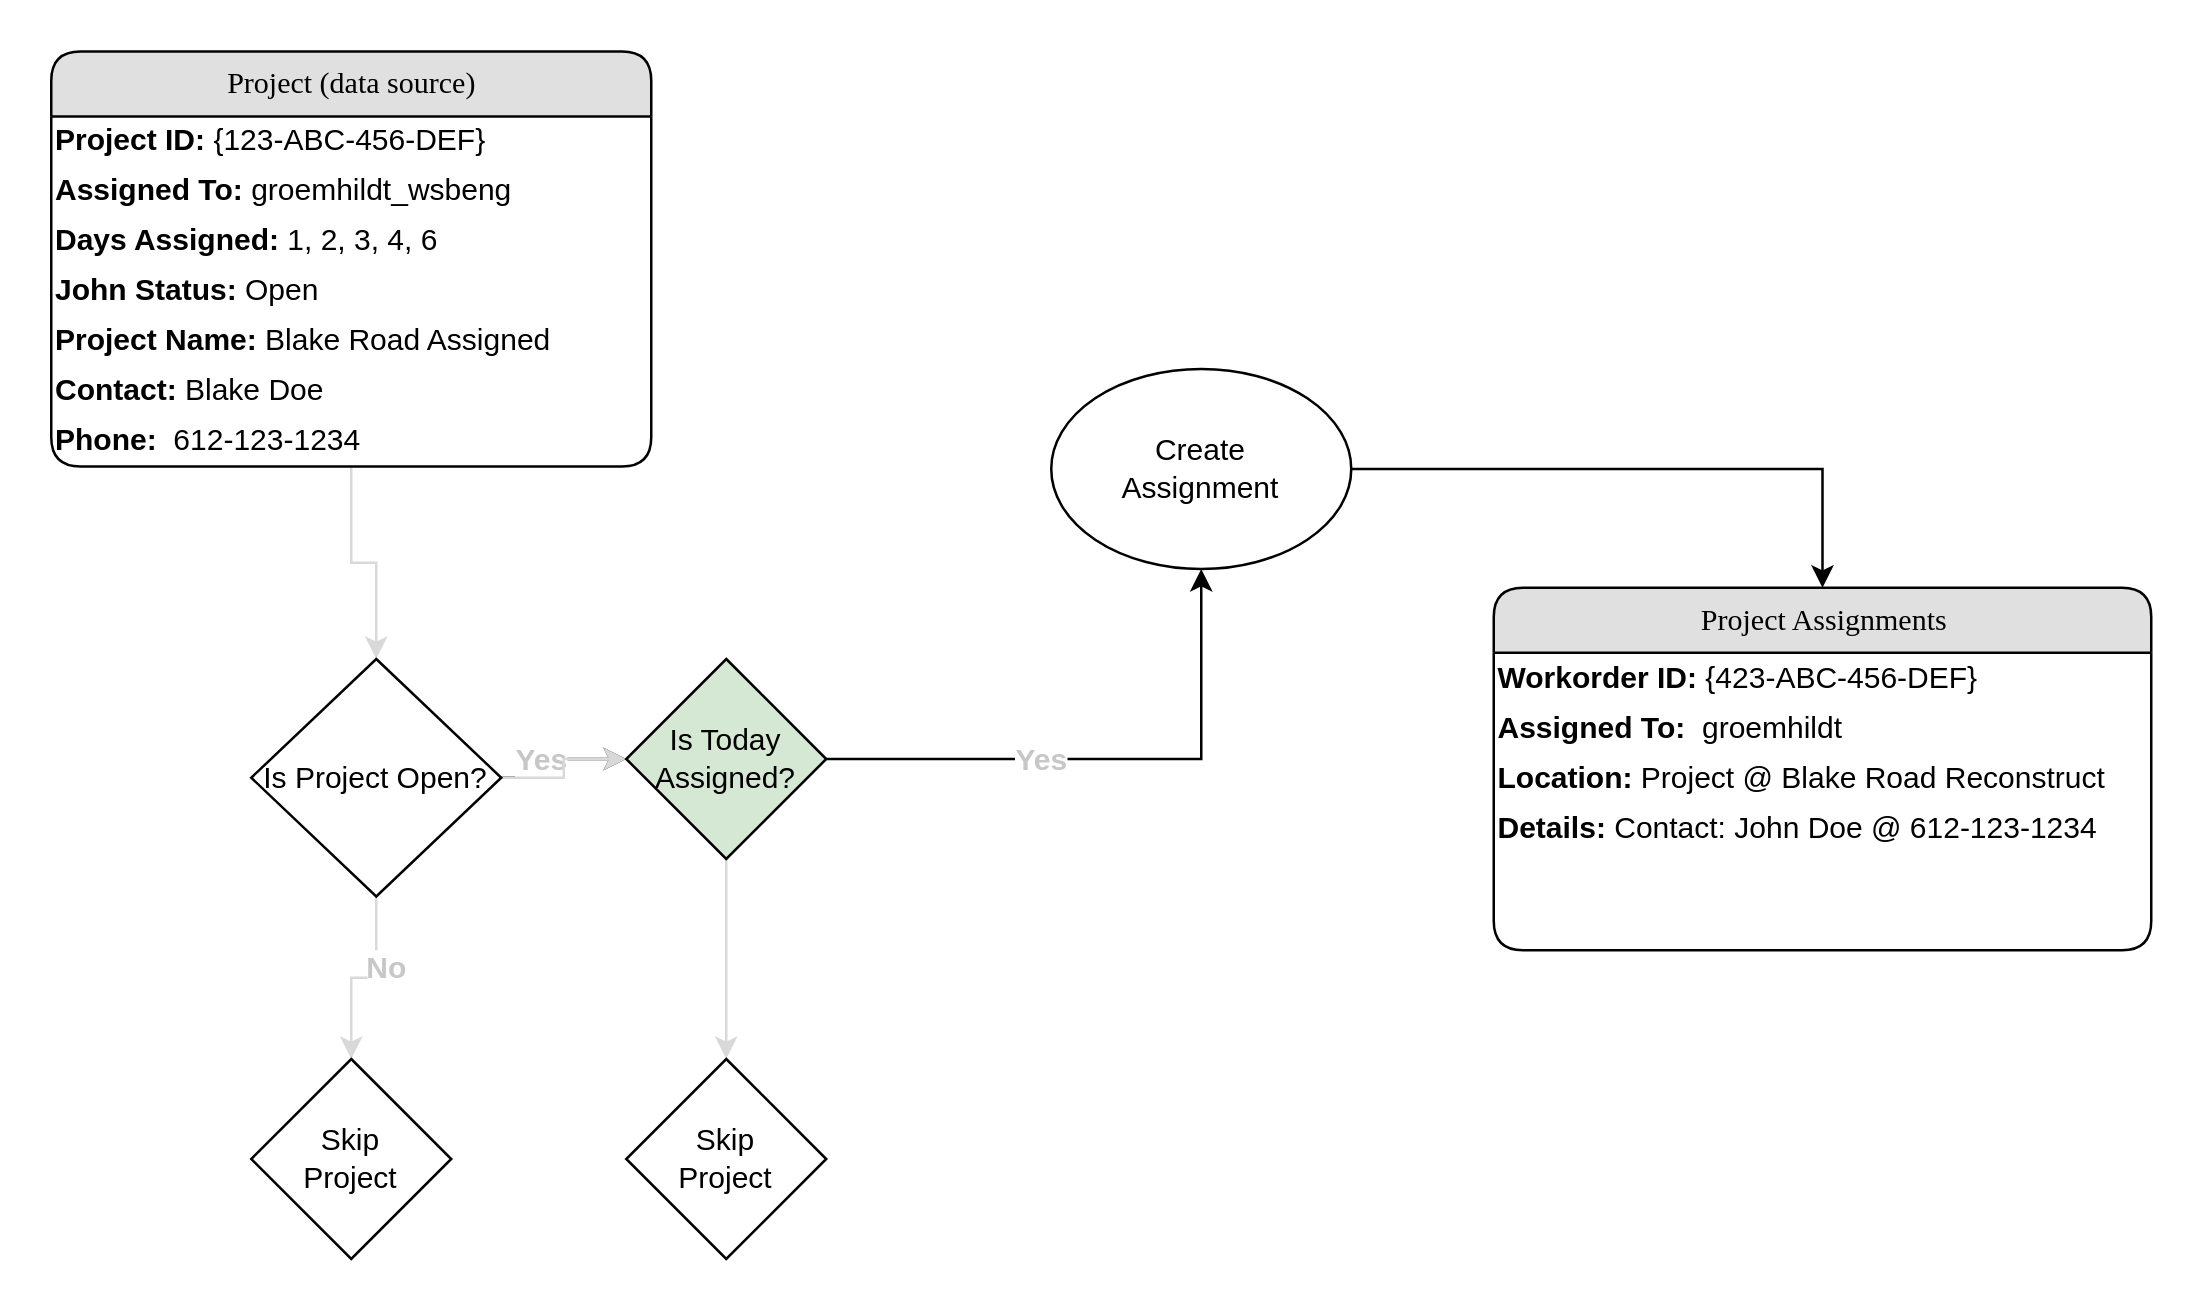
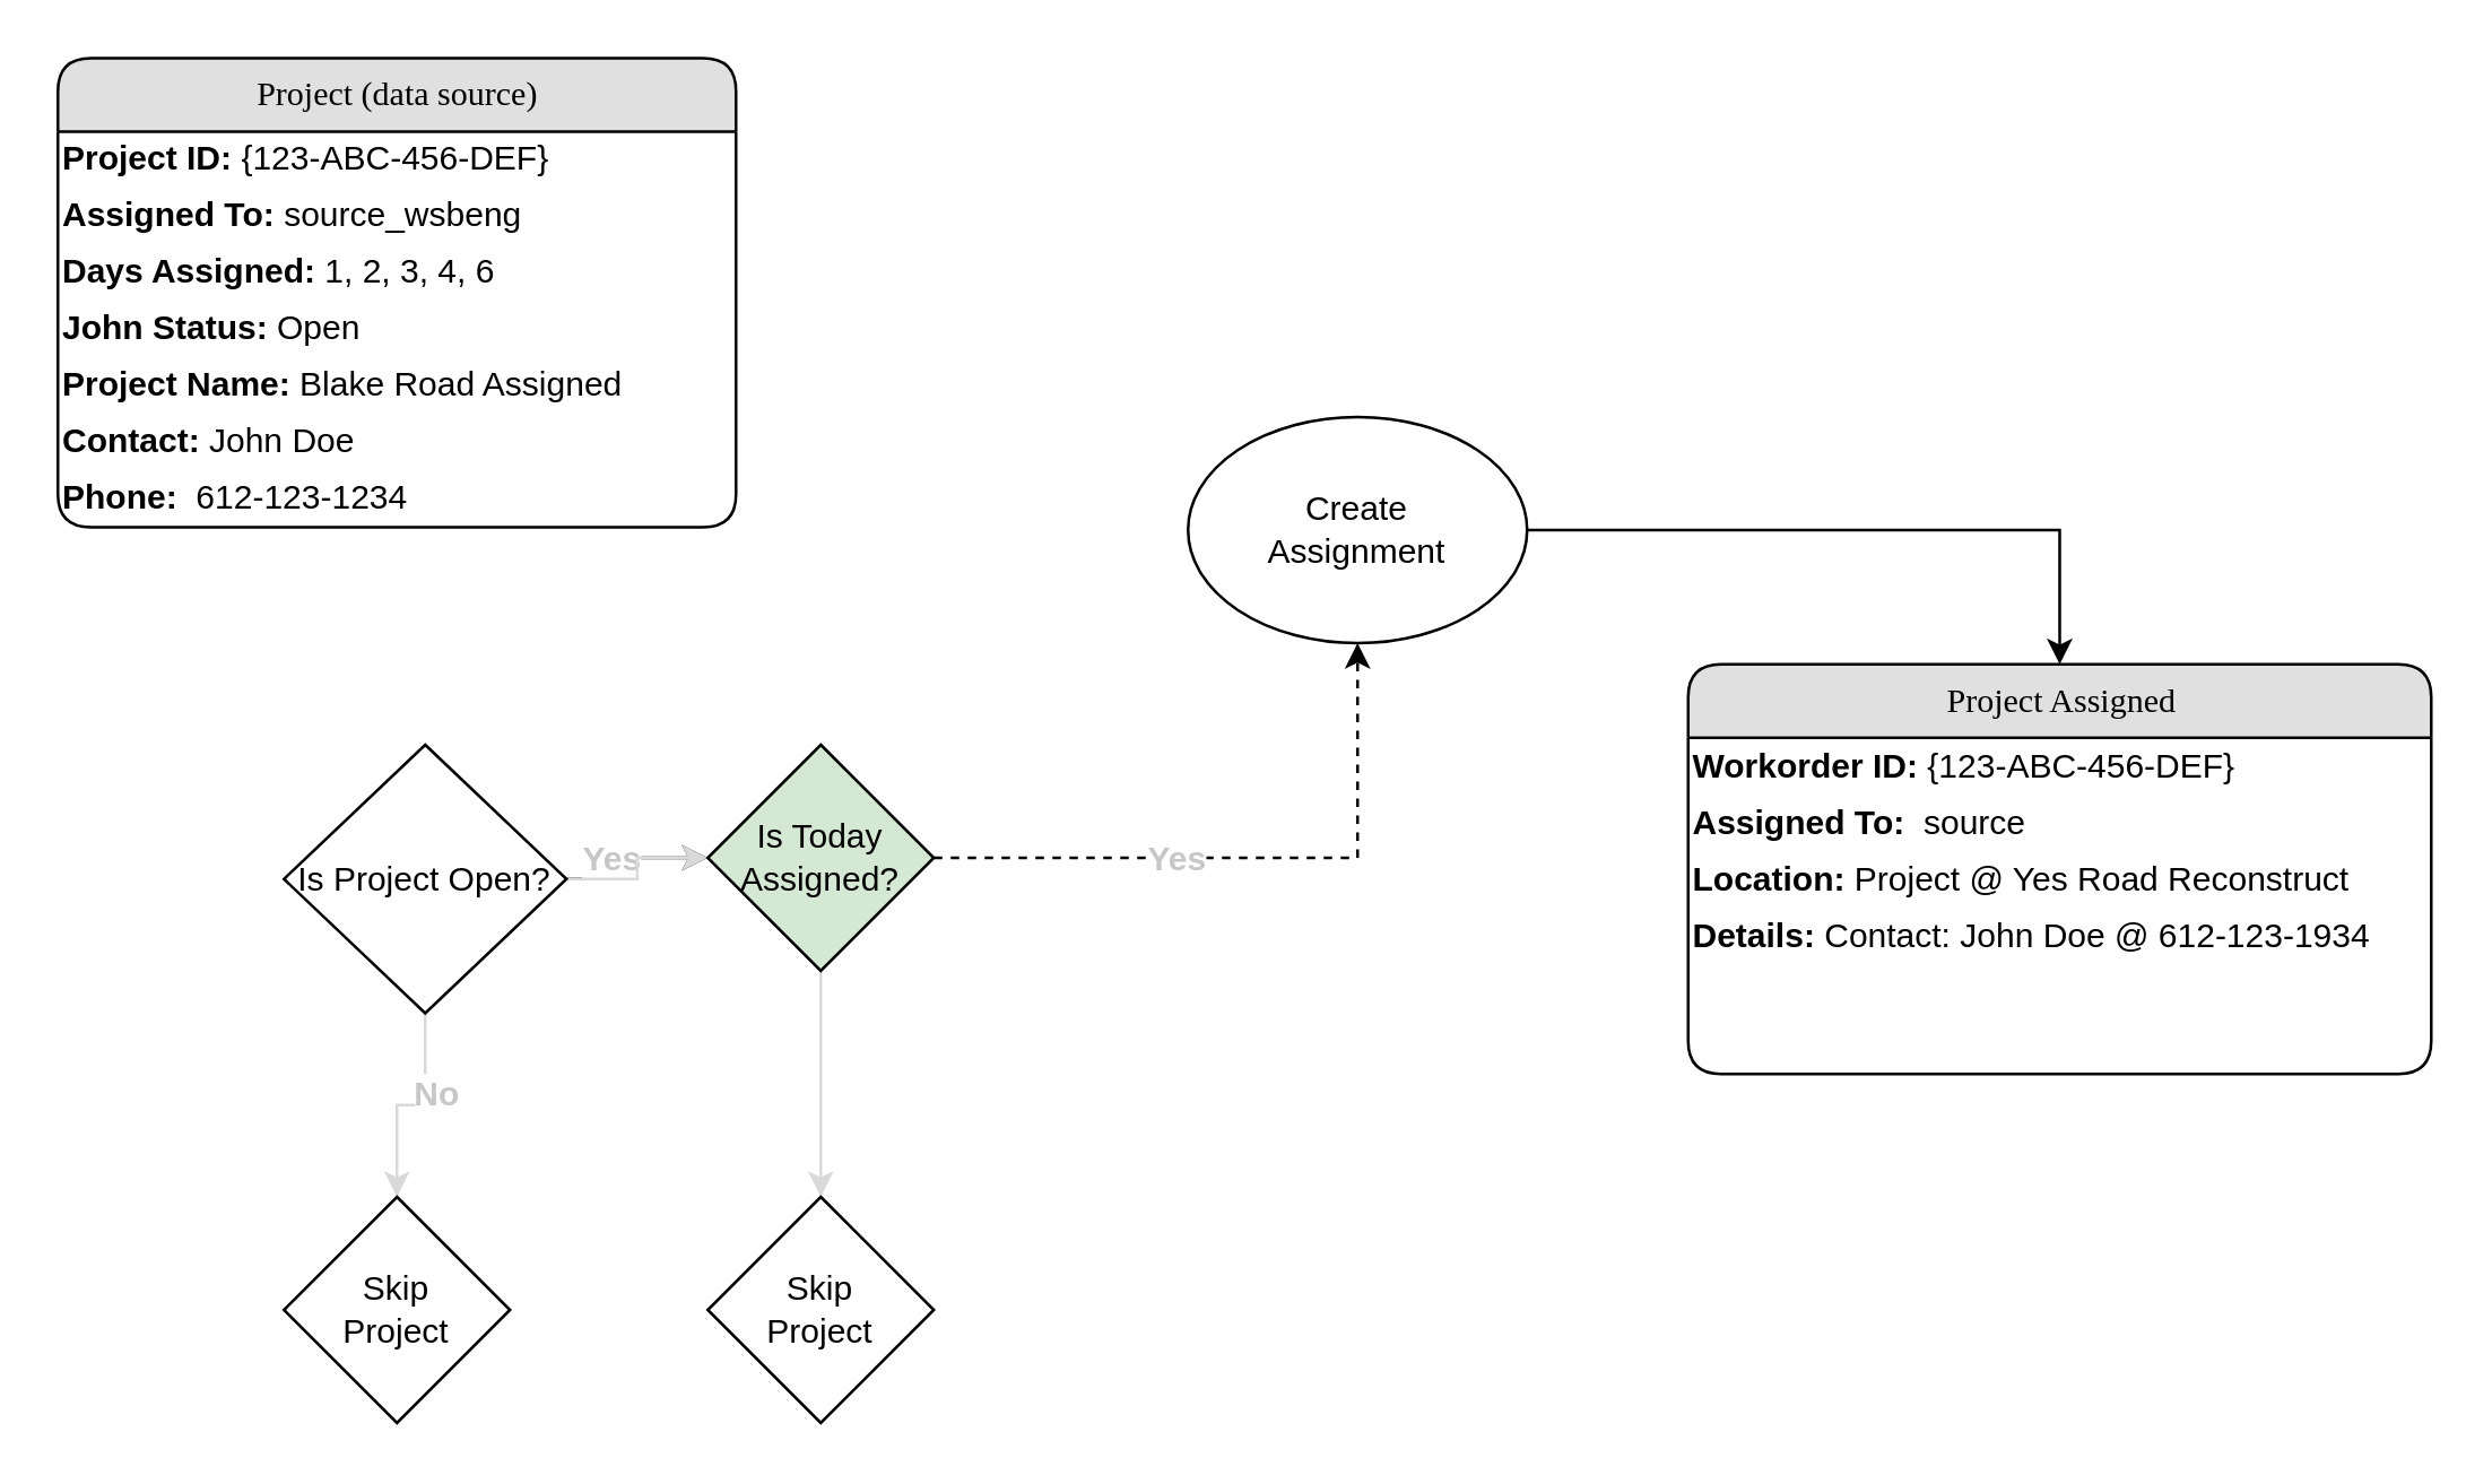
- <mxCell id="5" value="&lt;b&gt;Assigned To: &lt;/b&gt;groemhildt_wsbeng" style="text;html=1;strokeColor=none;fillColor=none;align=left;verticalAlign=middle;whiteSpace=wrap;rounded=0;" vertex="1" parent="3"><mxGeometry y="46" width="240" height="20" as="geometry" /></mxCell>
+ <mxCell id="5" value="&lt;b&gt;Assigned To: &lt;/b&gt;source_wsbeng" style="text;html=1;strokeColor=none;fillColor=none;align=left;verticalAlign=middle;whiteSpace=wrap;rounded=0;" vertex="1" parent="3"><mxGeometry y="46" width="240" height="20" as="geometry" /></mxCell>
- <mxCell id="9" value="&lt;b&gt;Contact: &lt;/b&gt;Blake Doe" style="text;html=1;strokeColor=none;fillColor=none;align=left;verticalAlign=middle;whiteSpace=wrap;rounded=0;" vertex="1" parent="3"><mxGeometry y="126" width="240" height="20" as="geometry" /></mxCell>
+ <mxCell id="9" value="&lt;b&gt;Contact: &lt;/b&gt;John Doe" style="text;html=1;strokeColor=none;fillColor=none;align=left;verticalAlign=middle;whiteSpace=wrap;rounded=0;" vertex="1" parent="3"><mxGeometry y="126" width="240" height="20" as="geometry" /></mxCell>
- <mxCell id="2" style="edgeStyle=orthogonalEdgeStyle;rounded=0;orthogonalLoop=1;jettySize=auto;html=1;entryX=0.5;entryY=0;entryDx=0;entryDy=0;fontColor=#C7C7C7;strokeColor=#D9D9D9;" edge="1" parent="1" source="3" target="16"><mxGeometry relative="1" as="geometry" /></mxCell>
- <mxCell id="25" value="Project Assignments" style="swimlane;html=1;fontStyle=0;childLayout=stackLayout;horizontal=1;startSize=26;fillColor=#e0e0e0;horizontalStack=0;resizeParent=1;resizeLast=0;collapsible=1;marginBottom=0;swimlaneFillColor=#ffffff;align=center;rounded=1;shadow=0;comic=0;labelBackgroundColor=none;strokeColor=#000000;strokeWidth=1;fontFamily=Verdana;fontSize=12;fontColor=#000000;" vertex="1" parent="1"><mxGeometry x="597" y="234.5" width="263" height="145" as="geometry" /></mxCell>
+ <mxCell id="25" value="Project Assigned" style="swimlane;html=1;fontStyle=0;childLayout=stackLayout;horizontal=1;startSize=26;fillColor=#e0e0e0;horizontalStack=0;resizeParent=1;resizeLast=0;collapsible=1;marginBottom=0;swimlaneFillColor=#ffffff;align=center;rounded=1;shadow=0;comic=0;labelBackgroundColor=none;strokeColor=#000000;strokeWidth=1;fontFamily=Verdana;fontSize=12;fontColor=#000000;" vertex="1" parent="1"><mxGeometry x="597" y="234.5" width="263" height="145" as="geometry" /></mxCell>
- <mxCell id="26" value="&lt;b&gt;Workorder ID: &lt;/b&gt;{423-ABC-456-DEF}" style="text;html=1;strokeColor=none;fillColor=none;align=left;verticalAlign=middle;whiteSpace=wrap;rounded=0;" vertex="1" parent="25"><mxGeometry y="26" width="263" height="20" as="geometry" /></mxCell>
+ <mxCell id="26" value="&lt;b&gt;Workorder ID: &lt;/b&gt;{123-ABC-456-DEF}" style="text;html=1;strokeColor=none;fillColor=none;align=left;verticalAlign=middle;whiteSpace=wrap;rounded=0;" vertex="1" parent="25"><mxGeometry y="26" width="263" height="20" as="geometry" /></mxCell>
- <mxCell id="27" value="&lt;b&gt;Assigned To:&amp;nbsp; &lt;/b&gt;groemhildt" style="text;html=1;strokeColor=none;fillColor=none;align=left;verticalAlign=middle;whiteSpace=wrap;rounded=0;" vertex="1" parent="25"><mxGeometry y="46" width="263" height="20" as="geometry" /></mxCell>
+ <mxCell id="27" value="&lt;b&gt;Assigned To:&amp;nbsp; &lt;/b&gt;source" style="text;html=1;strokeColor=none;fillColor=none;align=left;verticalAlign=middle;whiteSpace=wrap;rounded=0;" vertex="1" parent="25"><mxGeometry y="46" width="263" height="20" as="geometry" /></mxCell>
- <mxCell id="18" value="" style="edgeStyle=orthogonalEdgeStyle;rounded=0;orthogonalLoop=1;jettySize=auto;html=1;fontColor=#C7C7C7;" edge="1" parent="1" source="21" target="30"><mxGeometry relative="1" as="geometry"><mxPoint x="410" y="303" as="targetPoint" /></mxGeometry></mxCell>
+ <mxCell id="18" value="" style="edgeStyle=orthogonalEdgeStyle;rounded=0;orthogonalLoop=1;jettySize=auto;html=1;fontColor=#C7C7C7;dashed=1;" edge="1" parent="1" source="21" target="30"><mxGeometry relative="1" as="geometry"><mxPoint x="410" y="303" as="targetPoint" /></mxGeometry></mxCell>
- <mxCell id="28" value="&lt;b&gt;Location: &lt;/b&gt;Project @ Blake Road Reconstruct" style="text;html=1;strokeColor=none;fillColor=none;align=left;verticalAlign=middle;whiteSpace=wrap;rounded=0;" vertex="1" parent="25"><mxGeometry y="66" width="263" height="20" as="geometry" /></mxCell>
+ <mxCell id="28" value="&lt;b&gt;Location: &lt;/b&gt;Project @ Yes Road Reconstruct" style="text;html=1;strokeColor=none;fillColor=none;align=left;verticalAlign=middle;whiteSpace=wrap;rounded=0;" vertex="1" parent="25"><mxGeometry y="66" width="263" height="20" as="geometry" /></mxCell>
- <mxCell id="29" value="&lt;b&gt;Details: &lt;/b&gt;Contact: John Doe @ 612-123-1234" style="text;html=1;strokeColor=none;fillColor=none;align=left;verticalAlign=middle;whiteSpace=wrap;rounded=0;" vertex="1" parent="25"><mxGeometry y="86" width="263" height="20" as="geometry" /></mxCell>
+ <mxCell id="29" value="&lt;b&gt;Details: &lt;/b&gt;Contact: John Doe @ 612-123-1934" style="text;html=1;strokeColor=none;fillColor=none;align=left;verticalAlign=middle;whiteSpace=wrap;rounded=0;" vertex="1" parent="25"><mxGeometry y="86" width="263" height="20" as="geometry" /></mxCell>
